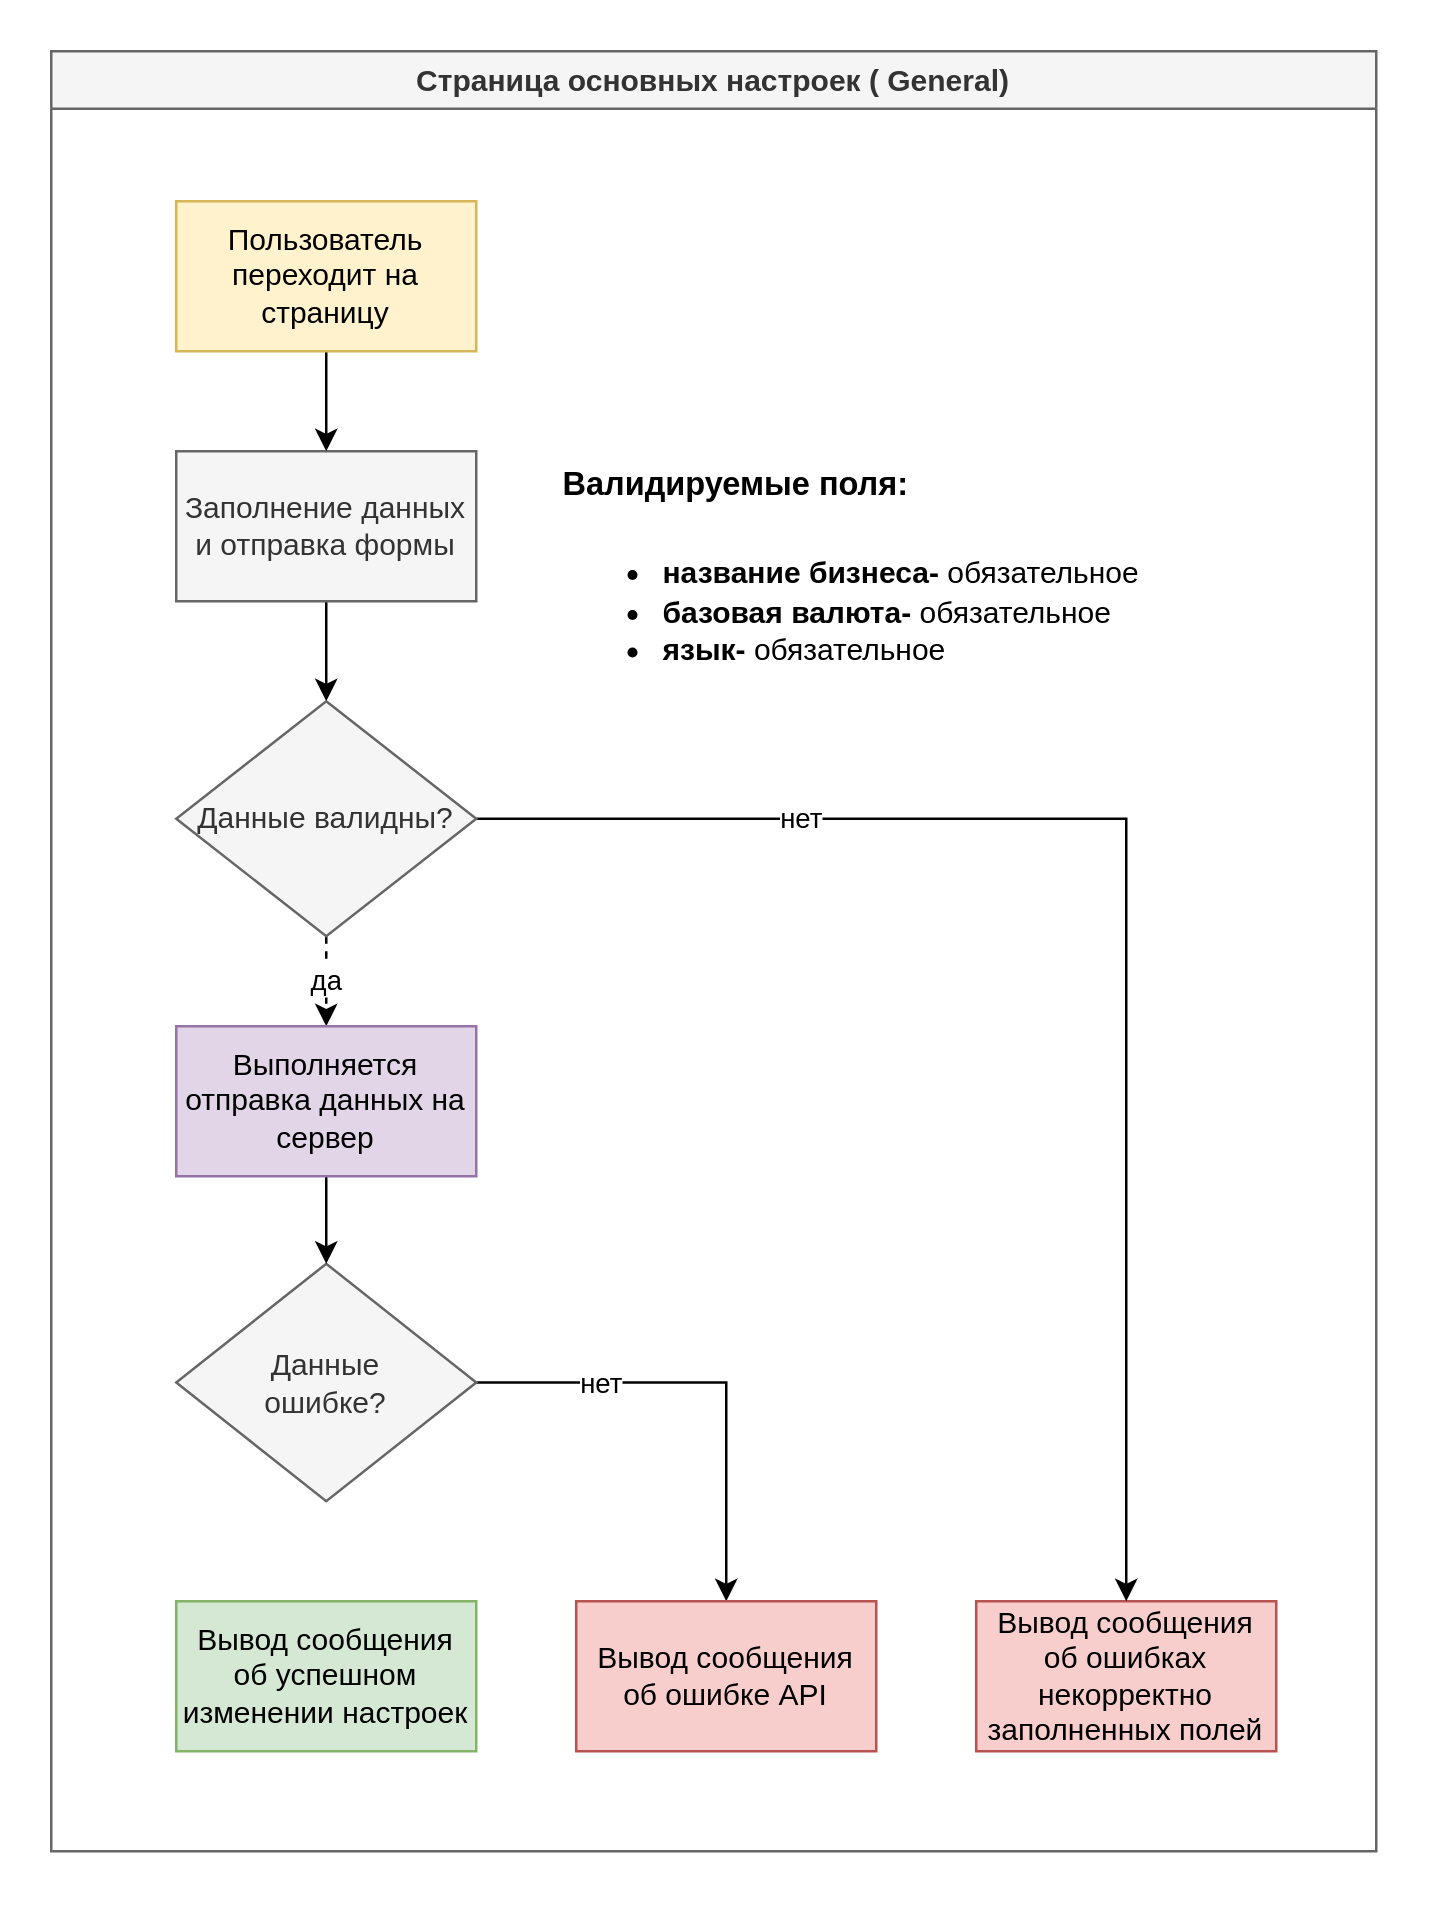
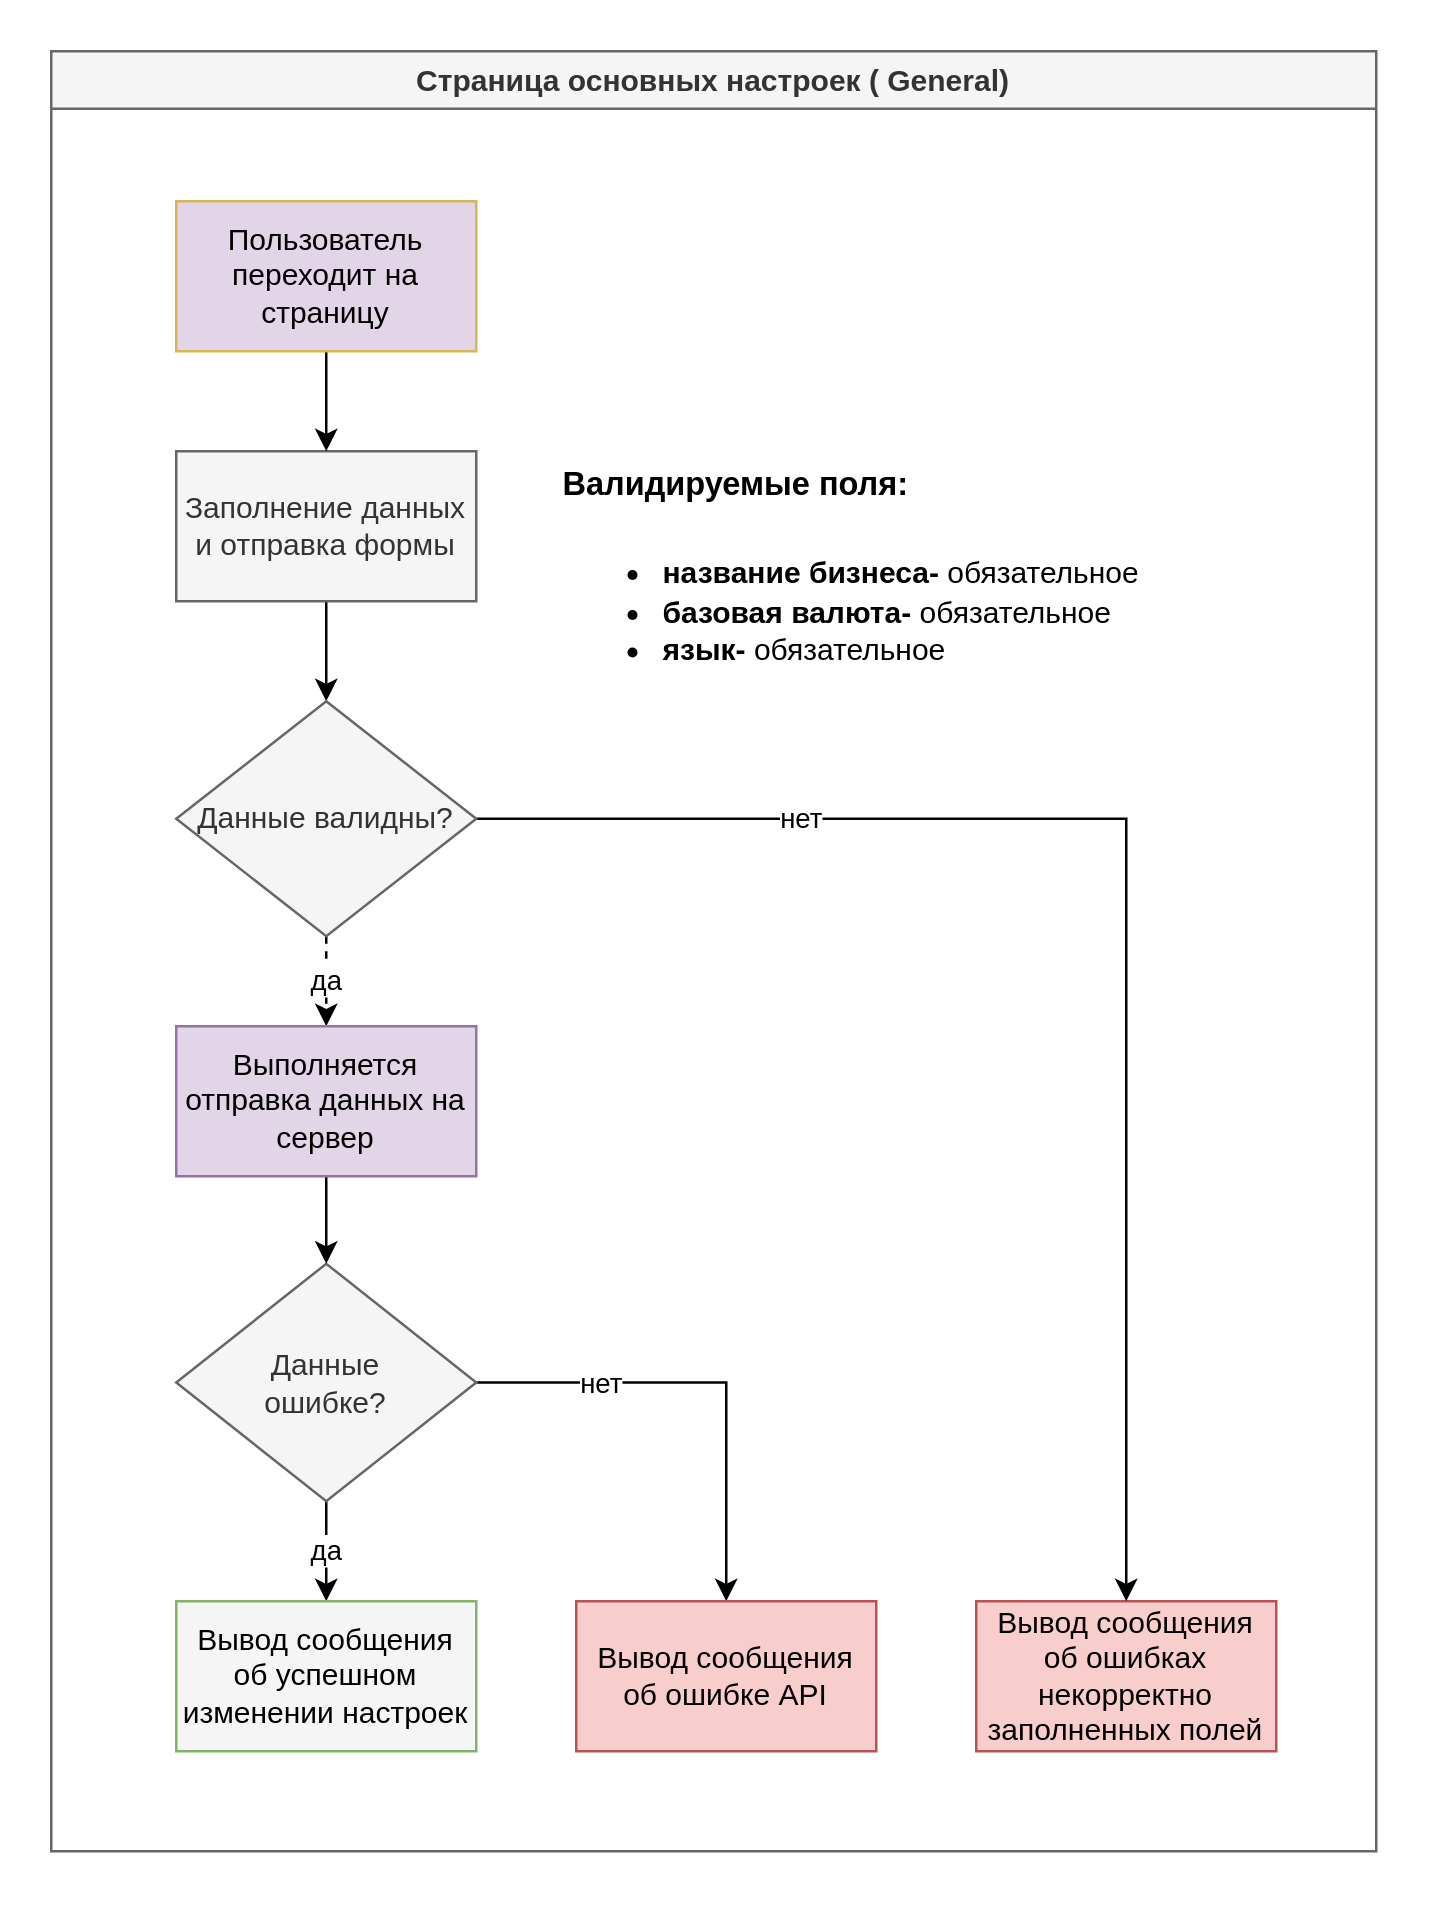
- <mxCell id="13" value="Пользователь переходит на страницу" style="whiteSpace=wrap;html=1;rounded=0;strokeColor=#d6b656;fillColor=#fff2cc;" parent="2" vertex="1"><mxGeometry x="50" y="60" width="120" height="60" as="geometry" /></mxCell>
+ <mxCell id="13" value="Пользователь переходит на страницу" style="whiteSpace=wrap;html=1;rounded=0;strokeColor=#d6b656;fillColor=#e1d5e7;" parent="2" vertex="1"><mxGeometry x="50" y="60" width="120" height="60" as="geometry" /></mxCell>
+ <mxCell id="5" value="да" style="edgeStyle=orthogonalEdgeStyle;rounded=0;orthogonalLoop=1;jettySize=auto;html=1;exitX=1;exitY=0.5;exitDx=0;exitDy=0;entryX=0.5;entryY=0;entryDx=0;entryDy=0;" parent="2" source="7" target="11" edge="1"><mxGeometry relative="1" as="geometry" /></mxCell>
- <mxCell id="11" value="Вывод сообщения об успешном изменении настроек" style="rounded=0;whiteSpace=wrap;html=1;fillColor=#d5e8d4;strokeColor=#82b366;" parent="2" vertex="1"><mxGeometry x="50" y="620" width="120" height="60" as="geometry" /></mxCell>
+ <mxCell id="11" value="Вывод сообщения об успешном изменении настроек" style="rounded=0;whiteSpace=wrap;html=1;fillColor=#f5f5f5;strokeColor=#82b366;" parent="2" vertex="1"><mxGeometry x="50" y="620" width="120" height="60" as="geometry" /></mxCell>
